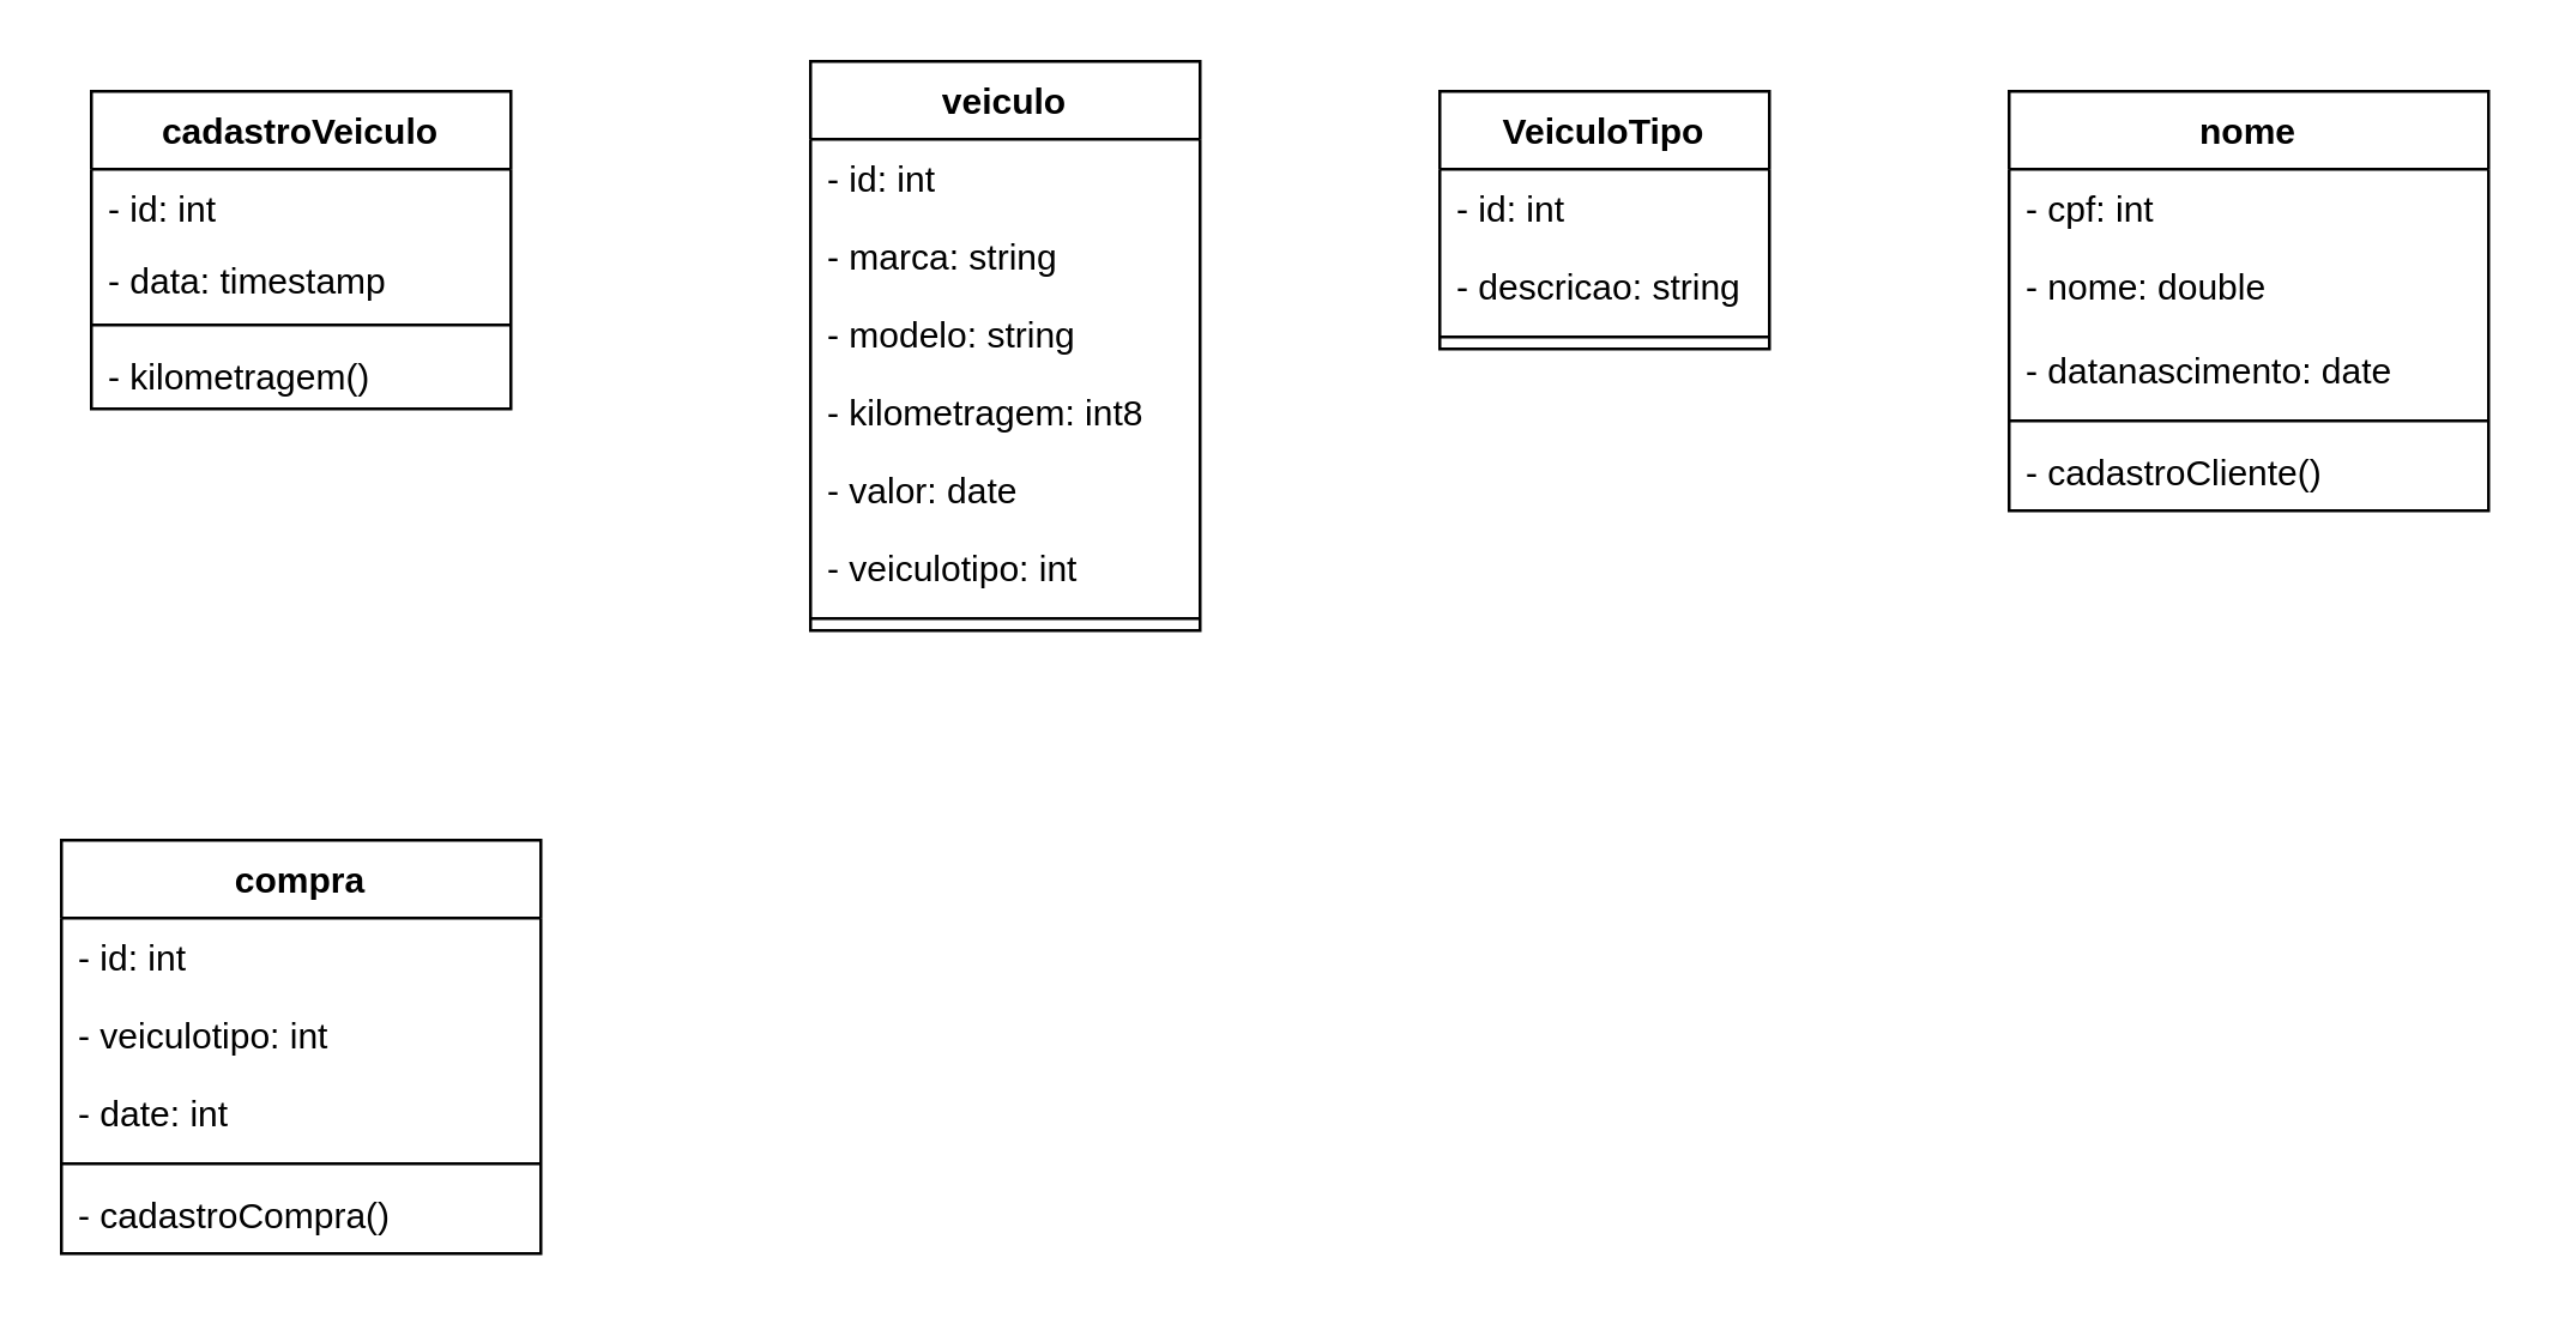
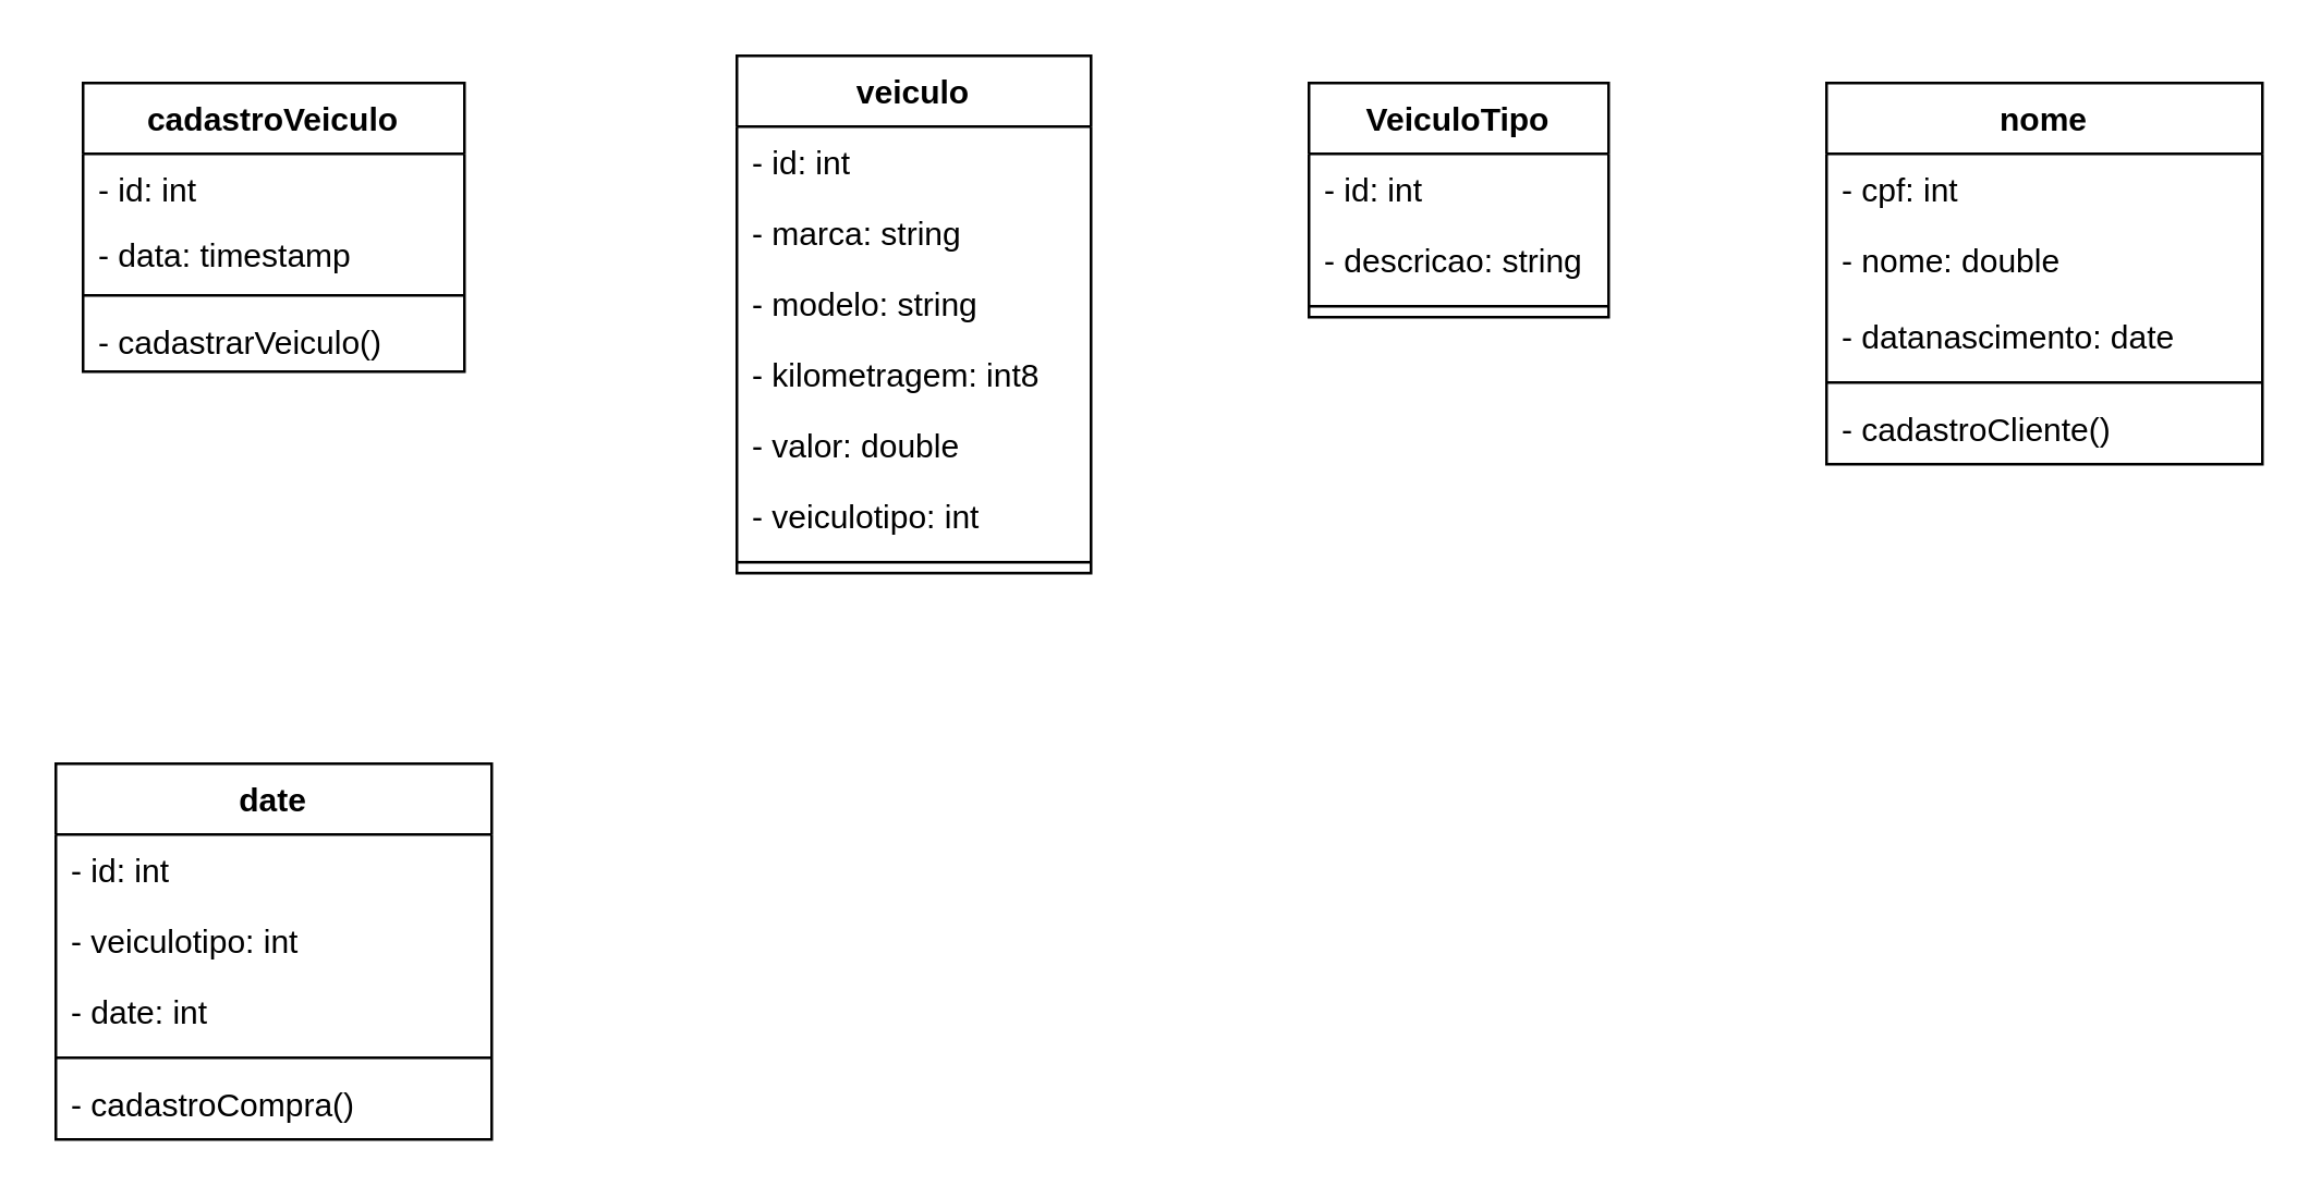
- <mxCell id="6" value="- kilometragem()" style="text;strokeColor=none;fillColor=none;align=left;verticalAlign=top;spacingLeft=4;spacingRight=4;overflow=hidden;rotatable=0;points=[[0,0.5],[1,0.5]];portConstraint=eastwest;" vertex="1" parent="2"><mxGeometry y="82" width="140" height="24" as="geometry" /></mxCell>
+ <mxCell id="6" value="- cadastrarVeiculo()" style="text;strokeColor=none;fillColor=none;align=left;verticalAlign=top;spacingLeft=4;spacingRight=4;overflow=hidden;rotatable=0;points=[[0,0.5],[1,0.5]];portConstraint=eastwest;" vertex="1" parent="2"><mxGeometry y="82" width="140" height="24" as="geometry" /></mxCell>
- <mxCell id="12" value="- valor: date&#10;" style="text;strokeColor=none;fillColor=none;align=left;verticalAlign=top;spacingLeft=4;spacingRight=4;overflow=hidden;rotatable=0;points=[[0,0.5],[1,0.5]];portConstraint=eastwest;" vertex="1" parent="7"><mxGeometry y="130" width="130" height="26" as="geometry" /></mxCell>
+ <mxCell id="12" value="- valor: double&#10;" style="text;strokeColor=none;fillColor=none;align=left;verticalAlign=top;spacingLeft=4;spacingRight=4;overflow=hidden;rotatable=0;points=[[0,0.5],[1,0.5]];portConstraint=eastwest;" vertex="1" parent="7"><mxGeometry y="130" width="130" height="26" as="geometry" /></mxCell>
- <mxCell id="25" value="compra" style="swimlane;fontStyle=1;align=center;verticalAlign=top;childLayout=stackLayout;horizontal=1;startSize=26;horizontalStack=0;resizeParent=1;resizeParentMax=0;resizeLast=0;collapsible=1;marginBottom=0;" vertex="1" parent="1"><mxGeometry x="20" y="280" width="160" height="138" as="geometry" /></mxCell>
+ <mxCell id="25" value="date" style="swimlane;fontStyle=1;align=center;verticalAlign=top;childLayout=stackLayout;horizontal=1;startSize=26;horizontalStack=0;resizeParent=1;resizeParentMax=0;resizeLast=0;collapsible=1;marginBottom=0;" vertex="1" parent="1"><mxGeometry x="20" y="280" width="160" height="138" as="geometry" /></mxCell>
